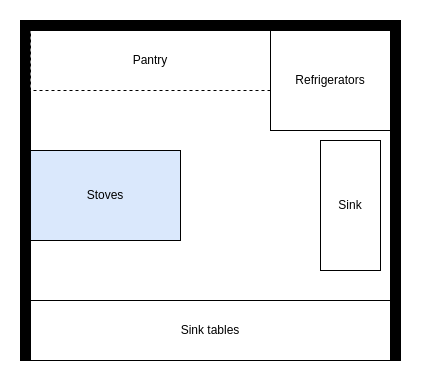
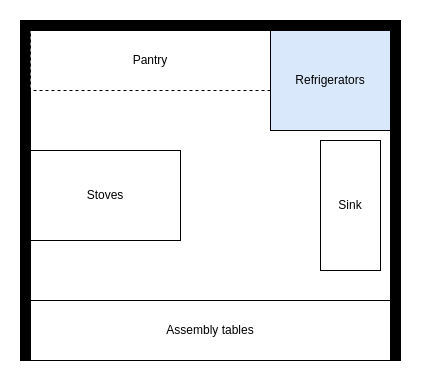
- <mxCell id="6" value="Refrigerators" style="rounded=0;whiteSpace=wrap;html=1;" parent="1" vertex="1"><mxGeometry x="270" y="30" width="120" height="100" as="geometry" /></mxCell>
+ <mxCell id="6" value="Refrigerators" style="rounded=0;whiteSpace=wrap;html=1;fillColor=#dae8fc;" parent="1" vertex="1"><mxGeometry x="270" y="30" width="120" height="100" as="geometry" /></mxCell>
- <mxCell id="4" value="Stoves" style="rounded=0;whiteSpace=wrap;html=1;fillColor=#dae8fc;" parent="1" vertex="1"><mxGeometry x="30" y="150" width="150" height="90" as="geometry" /></mxCell>
+ <mxCell id="4" value="Stoves" style="rounded=0;whiteSpace=wrap;html=1;" parent="1" vertex="1"><mxGeometry x="30" y="150" width="150" height="90" as="geometry" /></mxCell>
- <mxCell id="7" value="Sink tables" style="rounded=0;whiteSpace=wrap;html=1;" parent="1" vertex="1"><mxGeometry x="30" y="300" width="360" height="60" as="geometry" /></mxCell>
+ <mxCell id="7" value="Assembly tables" style="rounded=0;whiteSpace=wrap;html=1;" parent="1" vertex="1"><mxGeometry x="30" y="300" width="360" height="60" as="geometry" /></mxCell>
